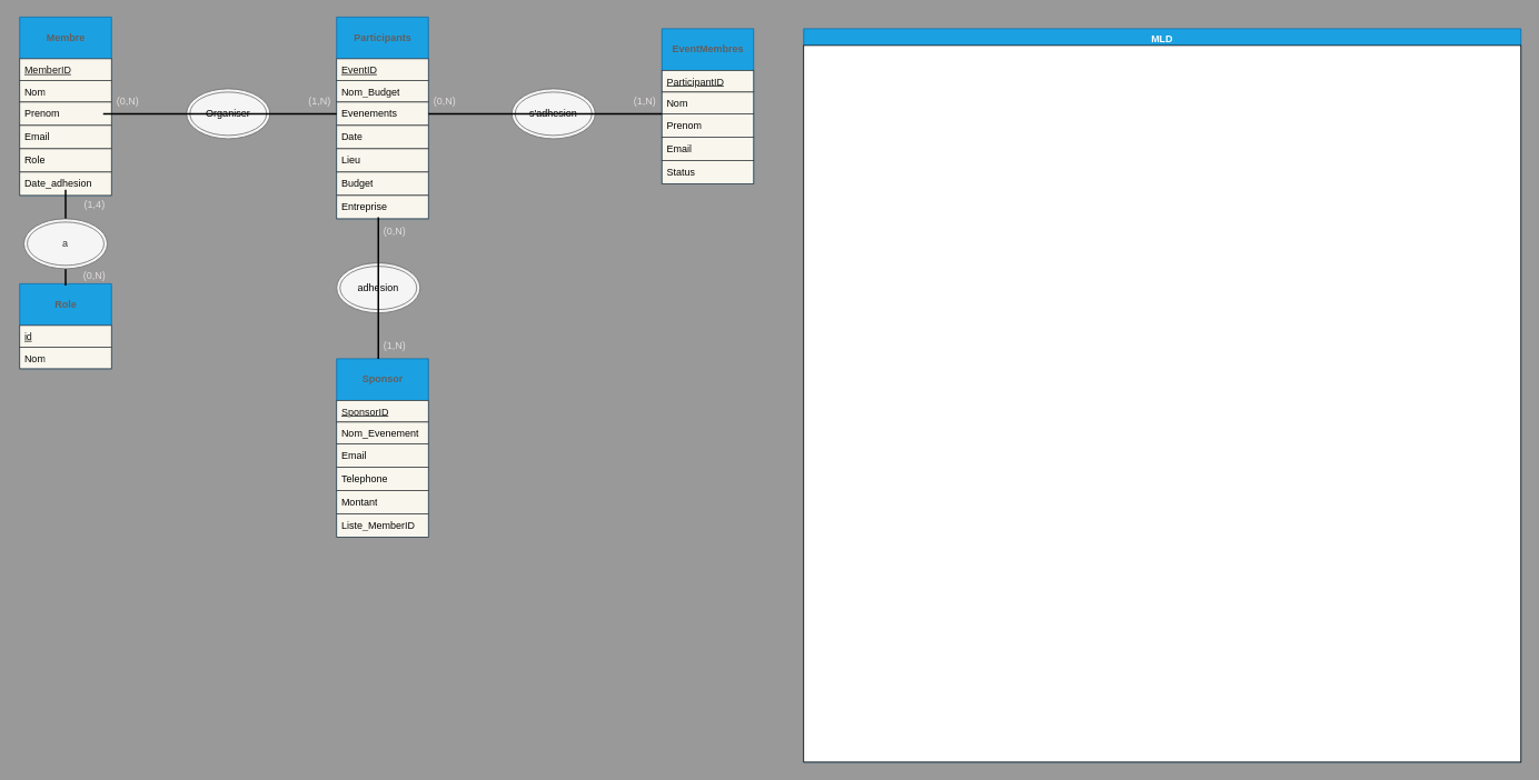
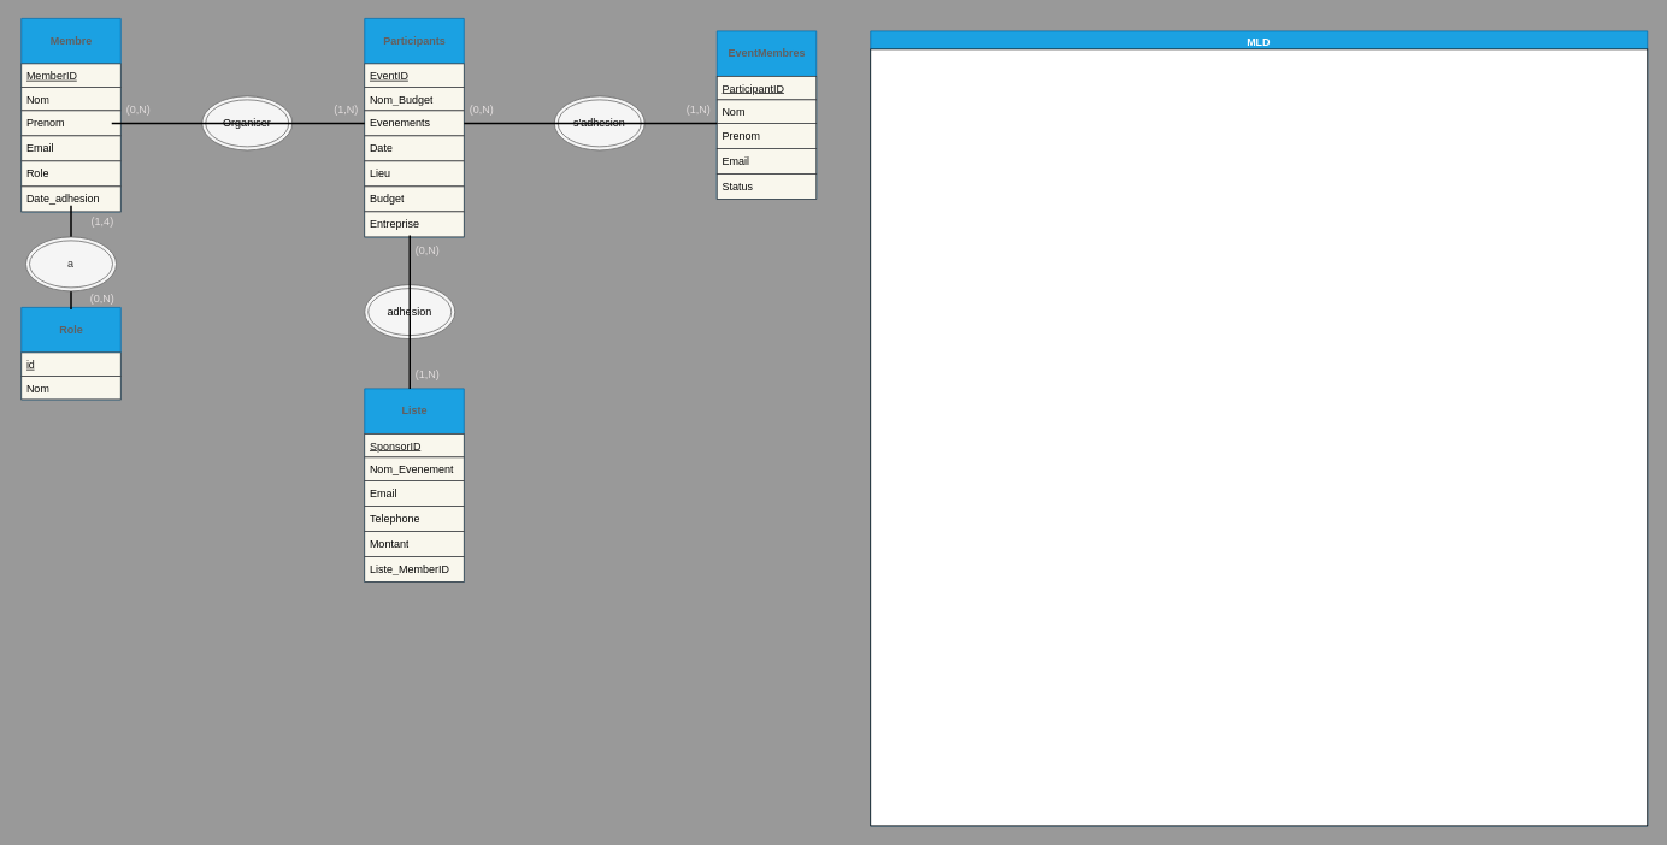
- <mxCell id="17" value="&lt;font color=&quot;#635f5f&quot;&gt;&lt;b&gt;Sponsor&lt;/b&gt;&lt;/font&gt;" style="swimlane;fontStyle=0;childLayout=stackLayout;horizontal=1;startSize=50;fillColor=#1ba1e2;horizontalStack=0;resizeParent=1;resizeParentMax=0;resizeLast=0;collapsible=1;marginBottom=0;html=1;strokeColor=#006EAF;fontColor=#ffffff;" parent="1" vertex="1"><mxGeometry x="403" y="430" width="110" height="214" as="geometry"><mxRectangle x="130" y="110" width="80" height="50" as="alternateBounds" /></mxGeometry></mxCell>
+ <mxCell id="17" value="&lt;font color=&quot;#635f5f&quot;&gt;&lt;b&gt;Liste&lt;/b&gt;&lt;/font&gt;" style="swimlane;fontStyle=0;childLayout=stackLayout;horizontal=1;startSize=50;fillColor=#1ba1e2;horizontalStack=0;resizeParent=1;resizeParentMax=0;resizeLast=0;collapsible=1;marginBottom=0;html=1;strokeColor=#006EAF;fontColor=#ffffff;" parent="1" vertex="1"><mxGeometry x="403" y="430" width="110" height="214" as="geometry"><mxRectangle x="130" y="110" width="80" height="50" as="alternateBounds" /></mxGeometry></mxCell>
